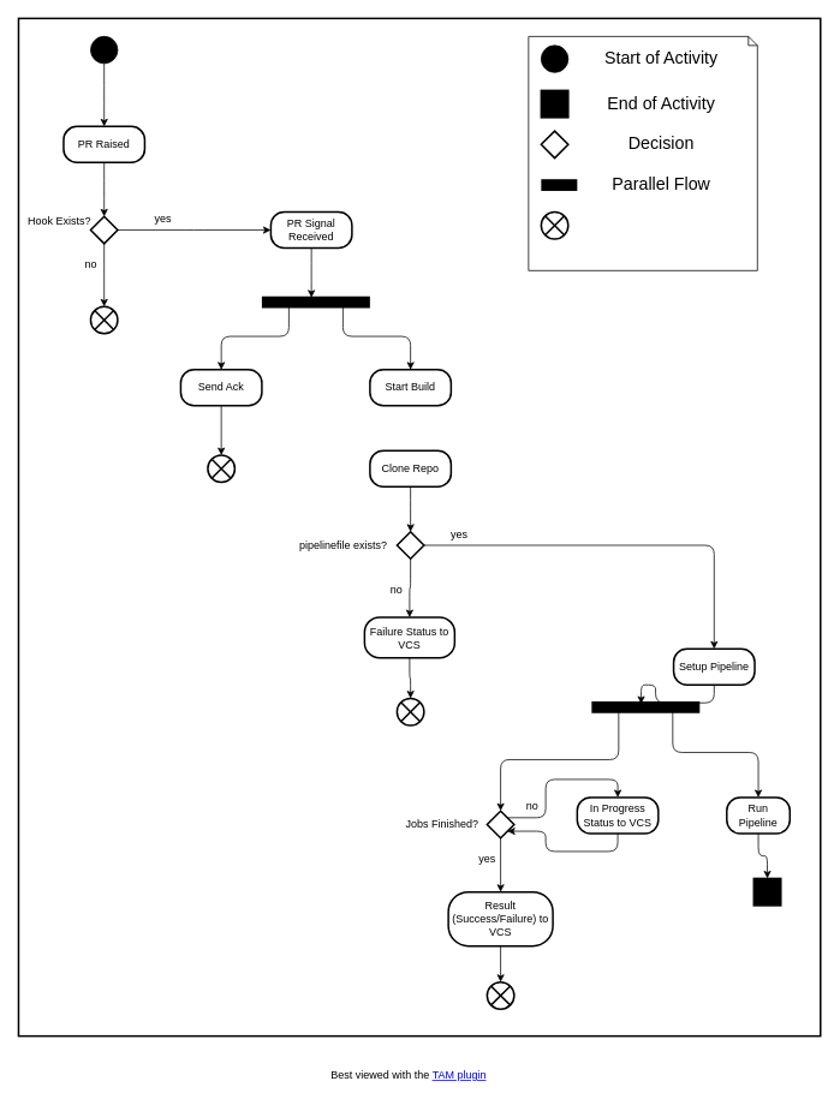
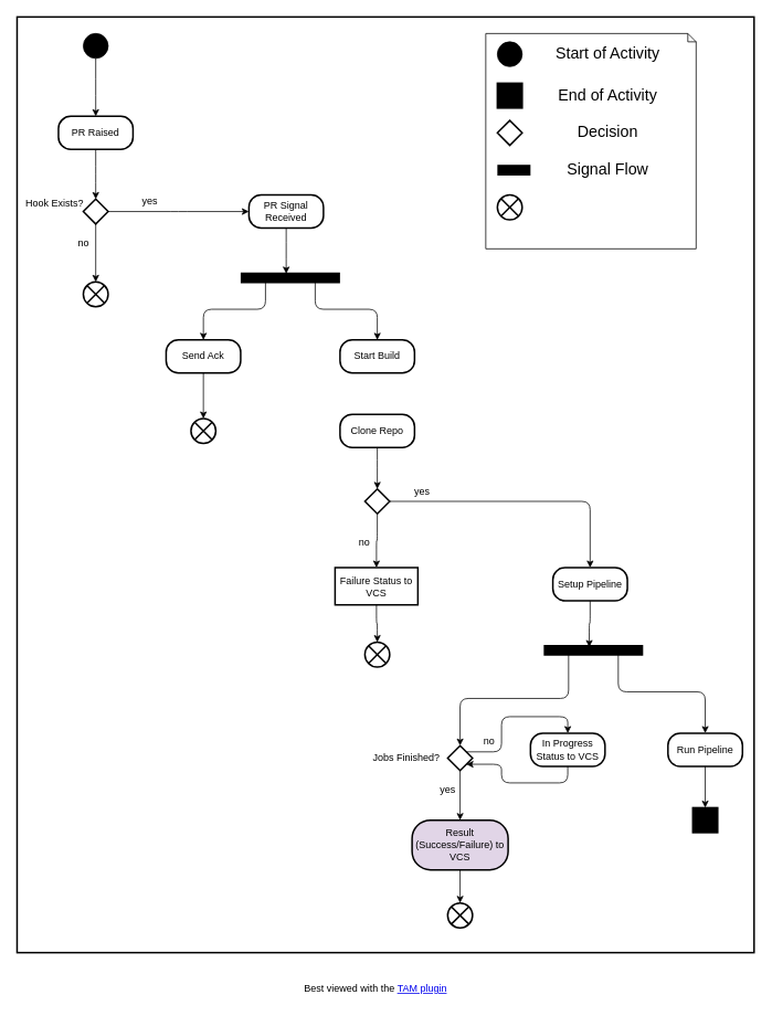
- <mxCell id="62" value="&lt;font style=&quot;font-size: 19px;&quot;&gt;Parallel Flow&lt;/font&gt;" style="text;html=1;align=center;verticalAlign=middle;resizable=0;points=[];autosize=1;strokeColor=none;fillColor=none;" vertex="1" parent="1"><mxGeometry x="668" y="185" width="130" height="40" as="geometry" /></mxCell>
+ <mxCell id="62" value="&lt;font style=&quot;font-size: 19px;&quot;&gt;Signal Flow&lt;/font&gt;" style="text;html=1;align=center;verticalAlign=middle;resizable=0;points=[];autosize=1;strokeColor=none;fillColor=none;" vertex="1" parent="1"><mxGeometry x="668" y="185" width="130" height="40" as="geometry" /></mxCell>
- <mxCell id="21" value="pipelinefile exists?" style="text;html=1;align=center;verticalAlign=middle;resizable=0;points=[];autosize=1;strokeColor=none;fillColor=none;" vertex="1" parent="1"><mxGeometry x="320" y="590" width="120" height="30" as="geometry" /></mxCell>
- <mxCell id="51" value="Failure Status to VCS" style="rounded=1;whiteSpace=wrap;html=1;strokeWidth=2;arcSize=37" vertex="1" parent="1"><mxGeometry x="404" y="685" width="100" height="45" as="geometry" /></mxCell>
+ <mxCell id="51" value="Failure Status to VCS" style="whiteSpace=wrap;html=1;strokeWidth=2;arcSize=37;rounded=0;" vertex="1" parent="1"><mxGeometry x="404" y="685" width="100" height="45" as="geometry" /></mxCell>
- <mxCell id="32" value="Setup Pipeline" style="rounded=1;whiteSpace=wrap;html=1;strokeWidth=2;arcSize=37" vertex="1" parent="1"><mxGeometry x="747" y="720" width="90" height="40" as="geometry" /></mxCell>
+ <mxCell id="32" value="Setup Pipeline" style="rounded=1;whiteSpace=wrap;html=1;strokeWidth=2;arcSize=37" vertex="1" parent="1"><mxGeometry x="667" y="685" width="90" height="40" as="geometry" /></mxCell>
- <mxCell id="43" value="Run Pipeline" style="rounded=1;whiteSpace=wrap;html=1;strokeWidth=2;arcSize=37" vertex="1" parent="1"><mxGeometry x="806" y="885" width="70" height="40" as="geometry" /></mxCell>
+ <mxCell id="43" value="Run Pipeline" style="rounded=1;whiteSpace=wrap;html=1;strokeWidth=2;arcSize=37" vertex="1" parent="1"><mxGeometry x="806" y="885" width="90" height="40" as="geometry" /></mxCell>
- <mxCell id="46" value="Result (Success/Failure) to VCS" style="rounded=1;whiteSpace=wrap;html=1;strokeWidth=2;arcSize=37" vertex="1" parent="1"><mxGeometry x="497" y="990" width="116" height="60" as="geometry" /></mxCell>
+ <mxCell id="46" value="Result (Success/Failure) to VCS" style="rounded=1;whiteSpace=wrap;html=1;strokeWidth=2;arcSize=37;fillColor=#e1d5e7;" vertex="1" parent="1"><mxGeometry x="497" y="990" width="116" height="60" as="geometry" /></mxCell>
